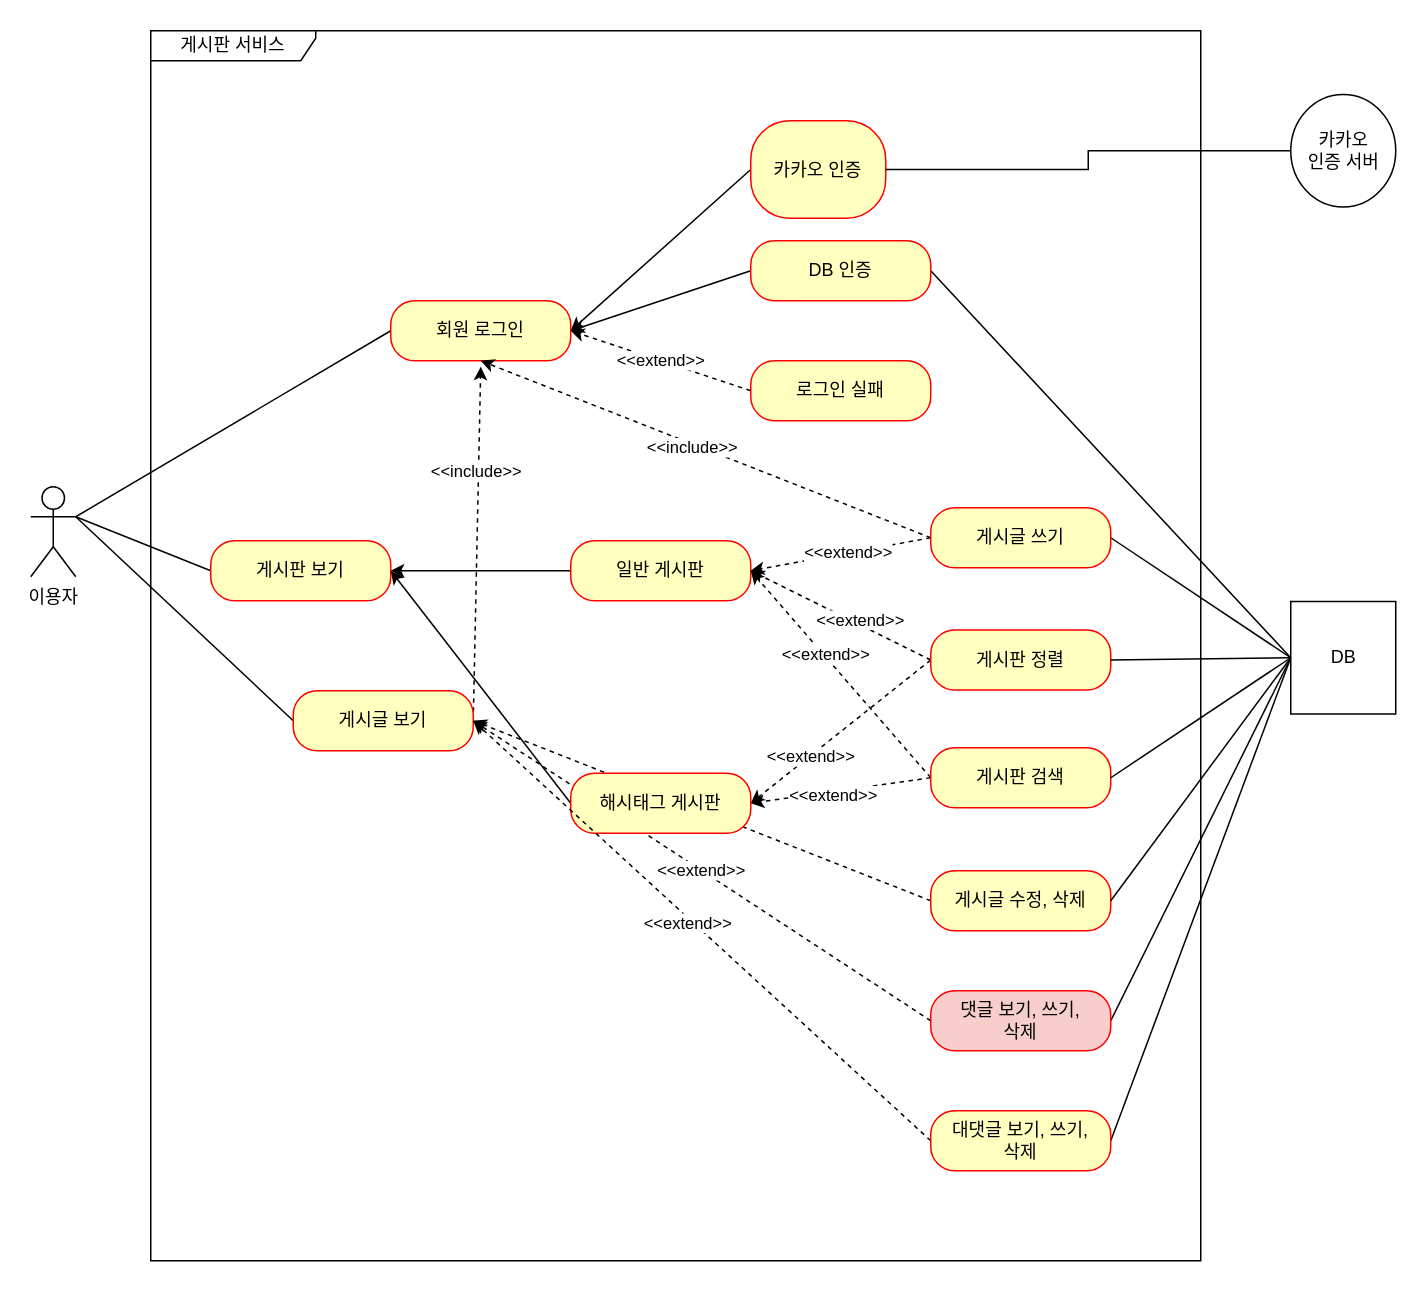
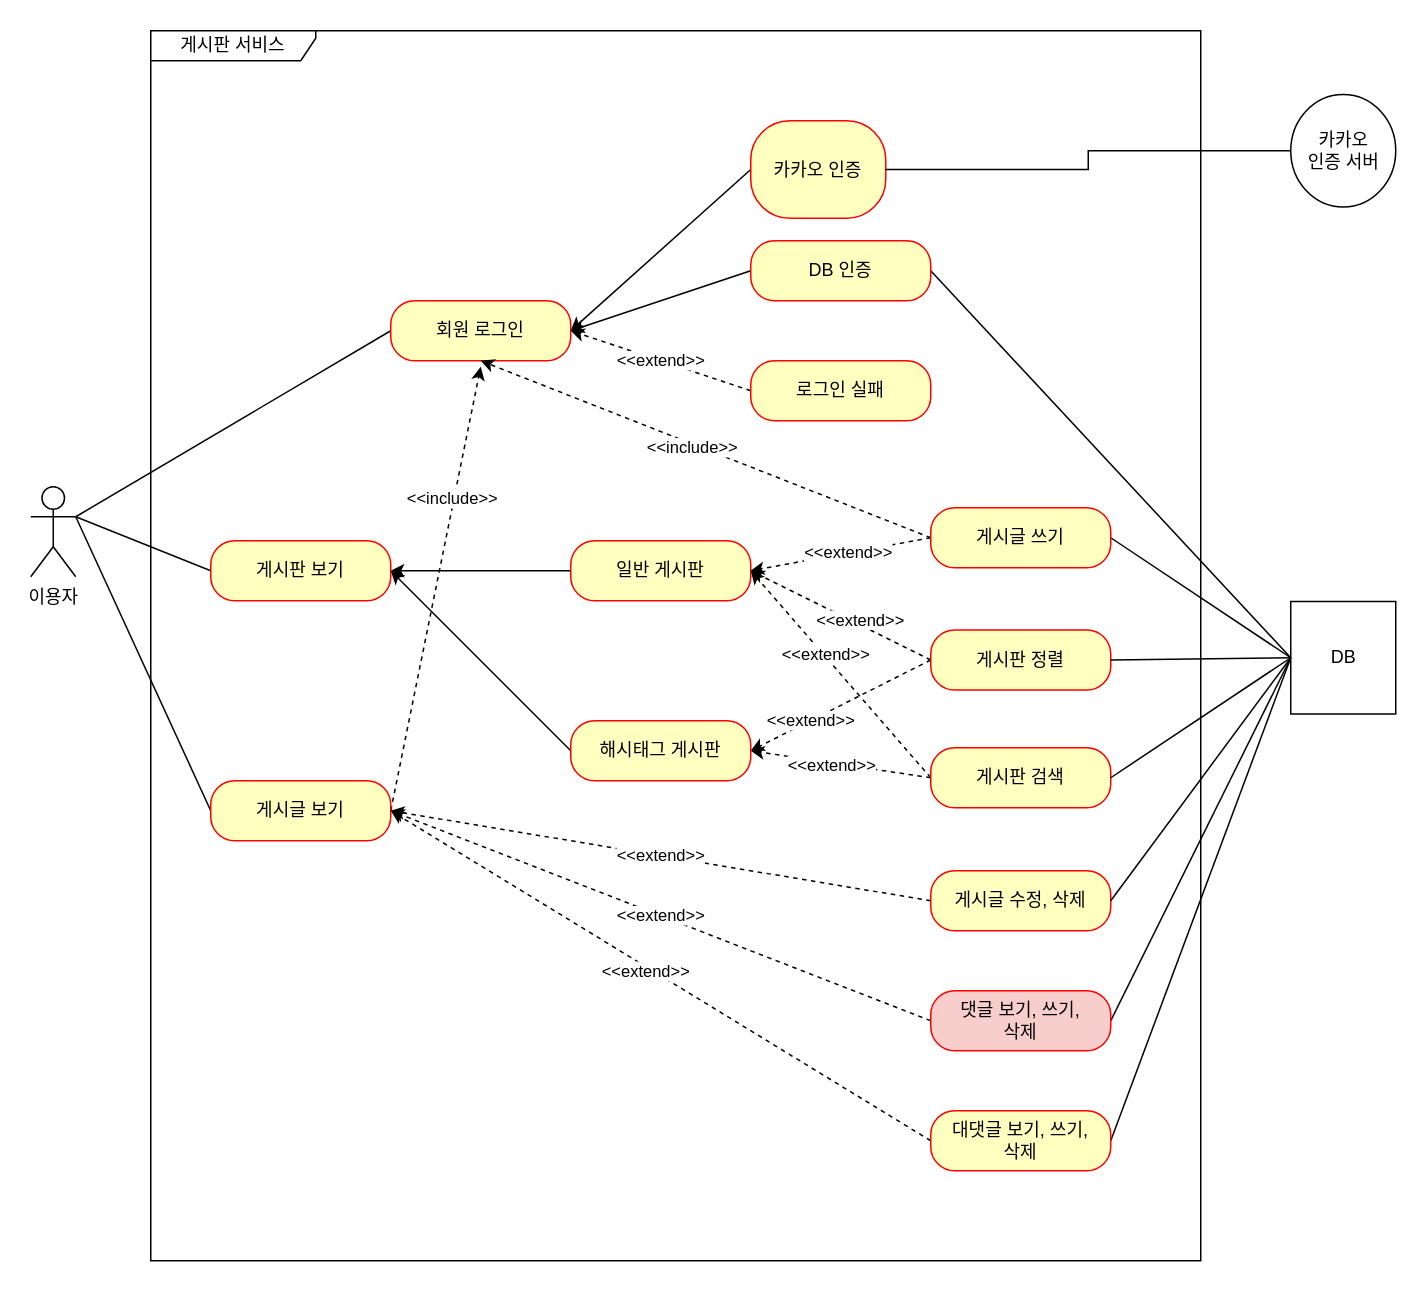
- <mxCell id="11" value="게시글 보기" style="rounded=1;whiteSpace=wrap;html=1;arcSize=40;fontColor=#000000;fillColor=#ffffc0;strokeColor=#ff0000;" vertex="1" parent="1"><mxGeometry x="195" y="460" width="120" height="40" as="geometry" /></mxCell>
+ <mxCell id="11" value="게시글 보기" style="rounded=1;whiteSpace=wrap;html=1;arcSize=40;fontColor=#000000;fillColor=#ffffc0;strokeColor=#ff0000;" vertex="1" parent="1"><mxGeometry x="140" y="520" width="120" height="40" as="geometry" /></mxCell>
- <mxCell id="41" value="해시태그 게시판" style="rounded=1;whiteSpace=wrap;html=1;arcSize=40;fontColor=#000000;fillColor=#ffffc0;strokeColor=#ff0000;" vertex="1" parent="1"><mxGeometry x="380" y="515" width="120" height="40" as="geometry" /></mxCell>
+ <mxCell id="41" value="해시태그 게시판" style="rounded=1;whiteSpace=wrap;html=1;arcSize=40;fontColor=#000000;fillColor=#ffffc0;strokeColor=#ff0000;" vertex="1" parent="1"><mxGeometry x="380" y="480" width="120" height="40" as="geometry" /></mxCell>
